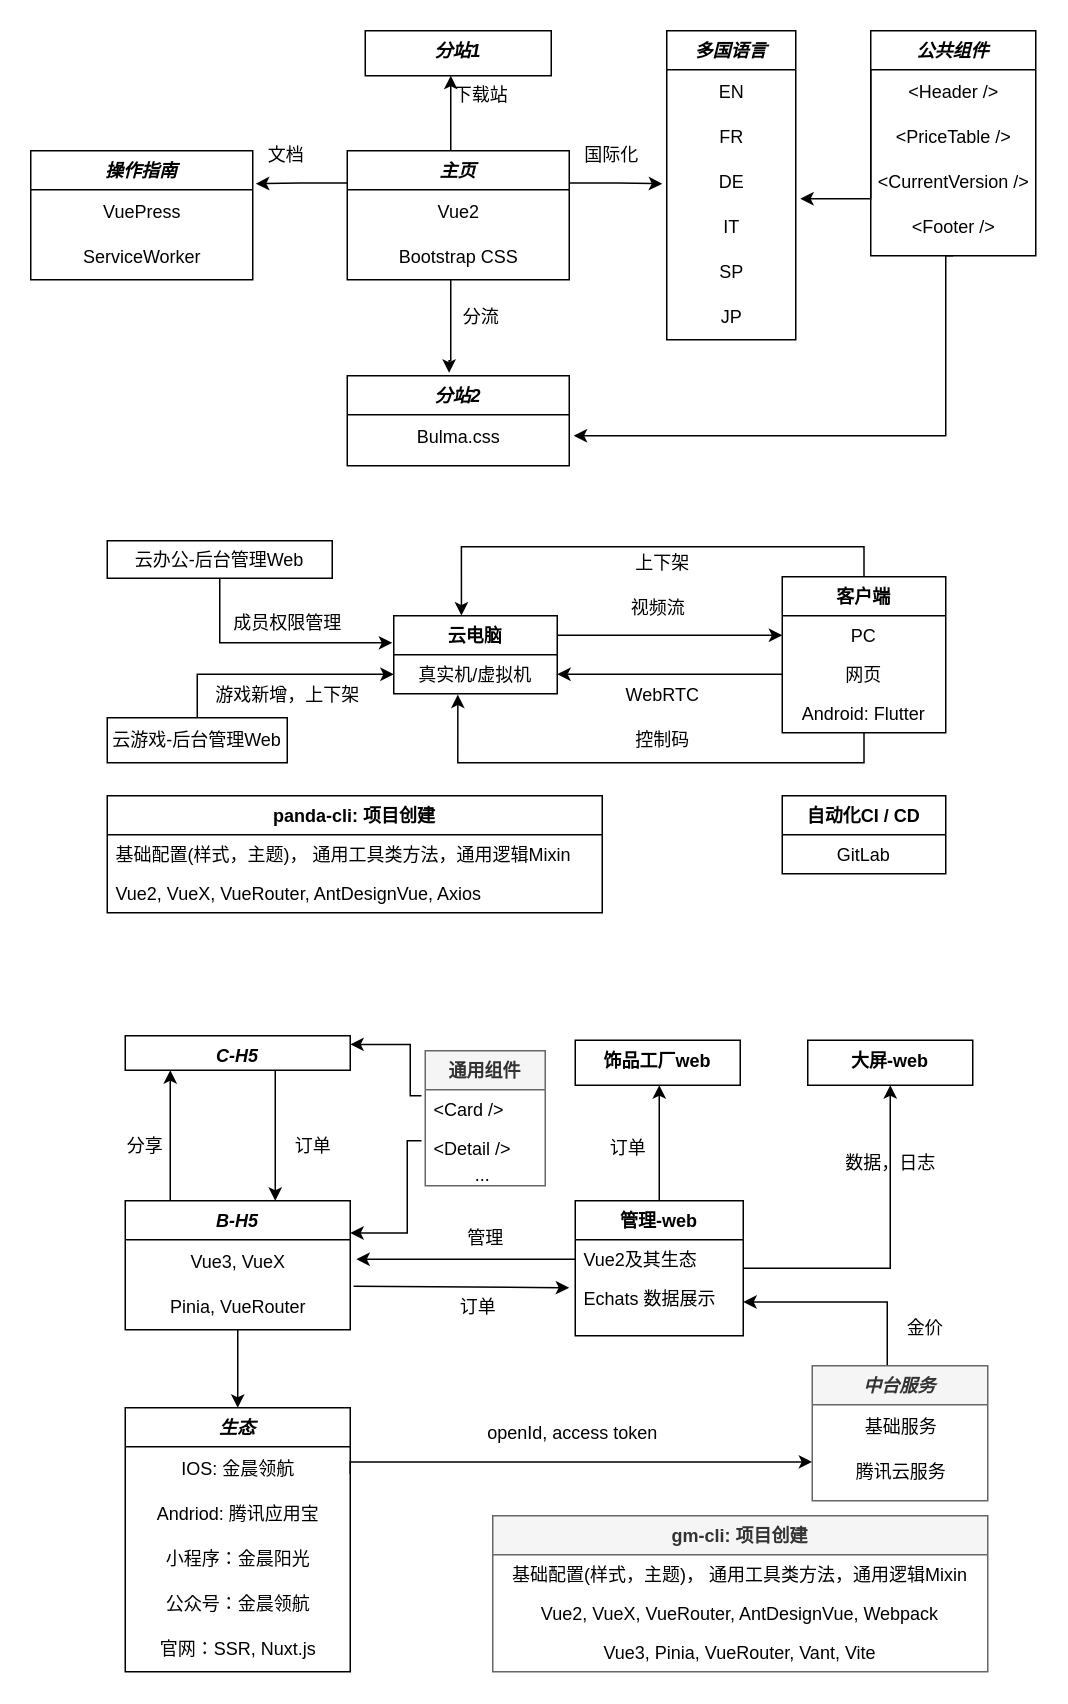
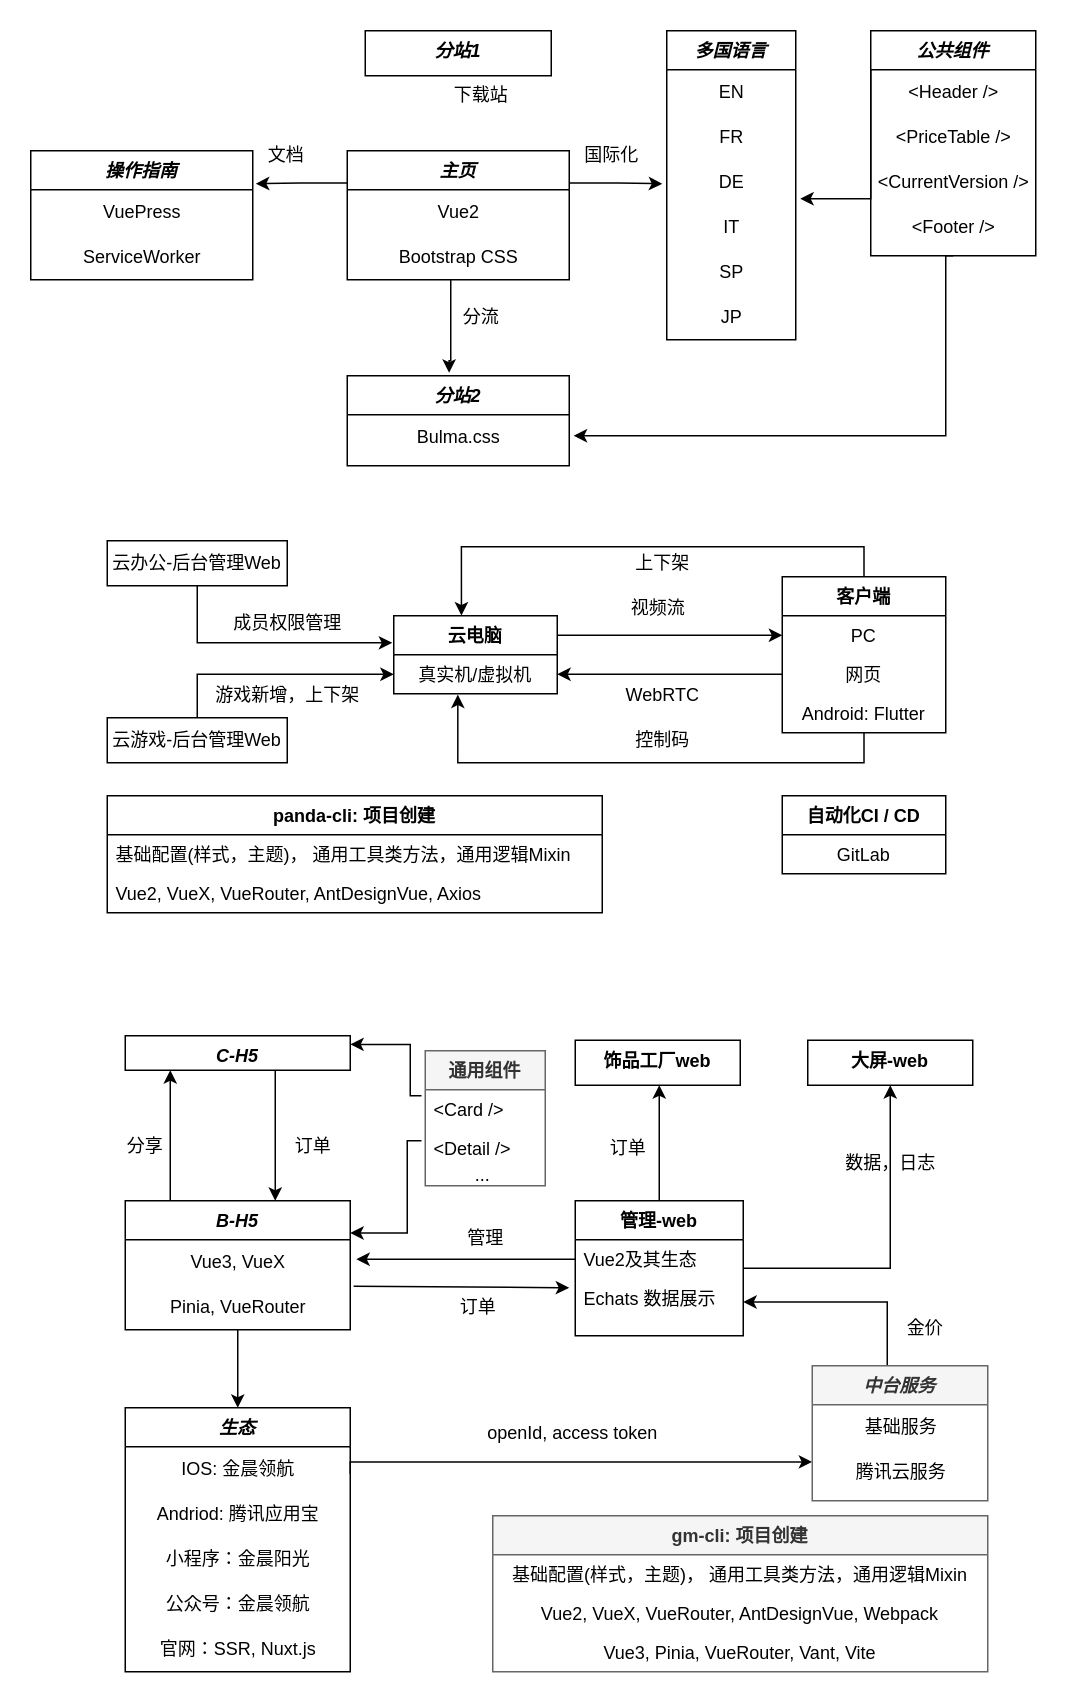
- <mxCell id="44" value="" style="edgeStyle=orthogonalEdgeStyle;rounded=0;orthogonalLoop=1;jettySize=auto;html=1;" parent="39" source="40" target="43" edge="1"><mxGeometry relative="1" as="geometry"><Array as="points"><mxPoint x="280" y="50" /><mxPoint x="280" y="50" /></Array></mxGeometry></mxCell>
- <mxCell id="90" value="云办公-后台管理Web" style="whiteSpace=wrap;html=1;" vertex="1" parent="1"><mxGeometry x="71" y="360" width="150" height="25" as="geometry" /></mxCell>
+ <mxCell id="90" value="云办公-后台管理Web" style="whiteSpace=wrap;html=1;" vertex="1" parent="1"><mxGeometry x="71" y="360" width="120" height="30" as="geometry" /></mxCell>
